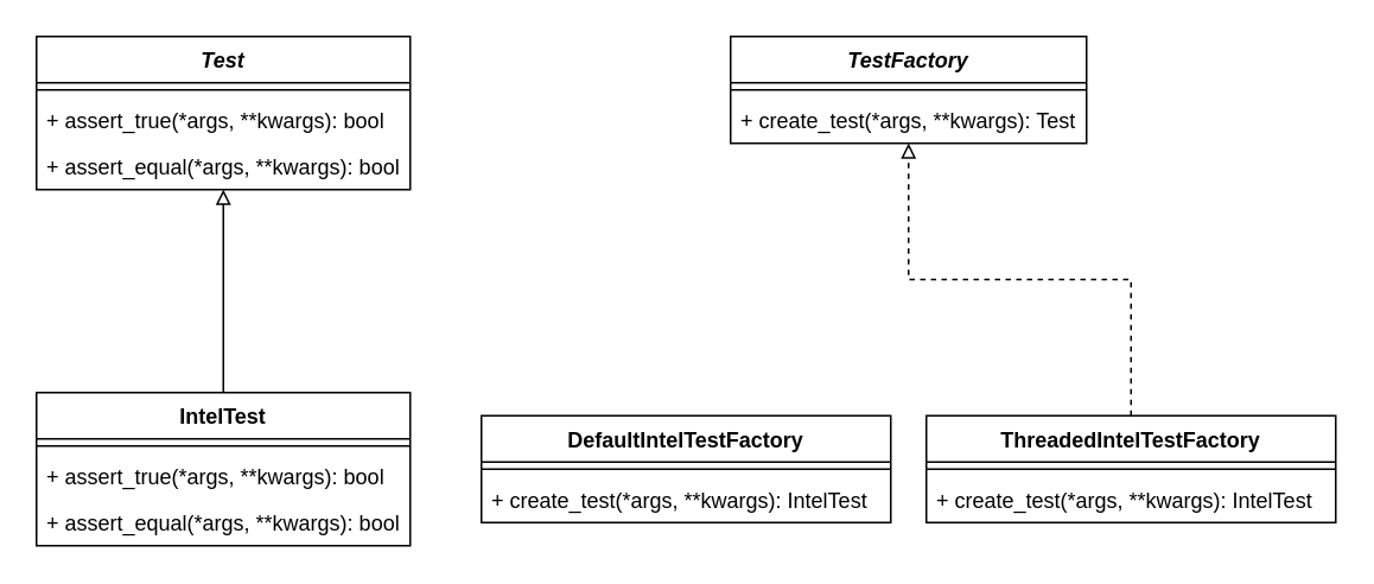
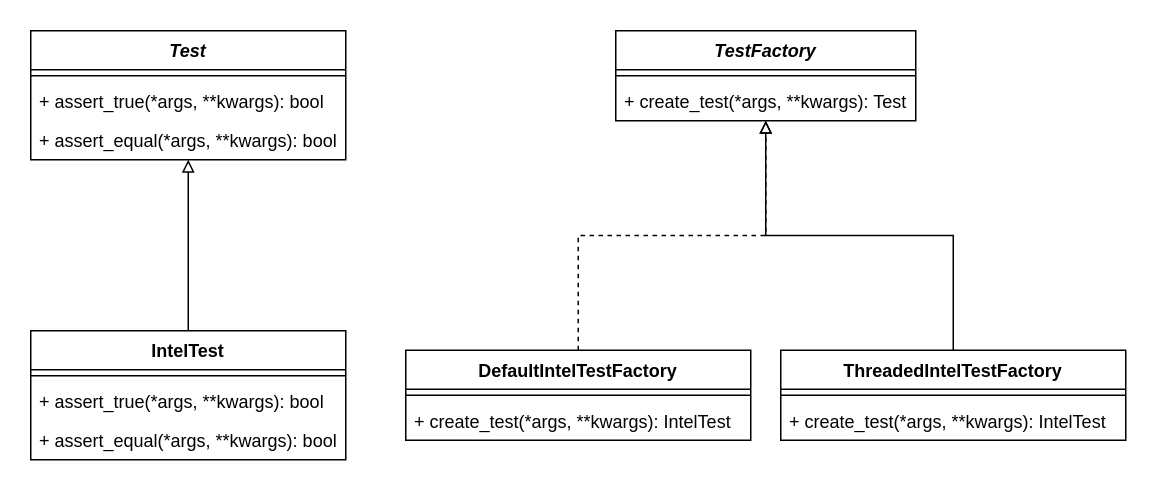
+ <mxCell id="14" style="edgeStyle=orthogonalEdgeStyle;rounded=0;orthogonalLoop=1;jettySize=auto;html=1;dashed=1;endArrow=block;endFill=0;" edge="1" parent="1" source="15" target="6"><mxGeometry relative="1" as="geometry" /></mxCell>
- <mxCell id="18" style="edgeStyle=orthogonalEdgeStyle;rounded=0;orthogonalLoop=1;jettySize=auto;html=1;dashed=1;endArrow=block;endFill=0;" edge="1" parent="1" source="19" target="6"><mxGeometry relative="1" as="geometry" /></mxCell>
+ <mxCell id="18" style="edgeStyle=orthogonalEdgeStyle;rounded=0;orthogonalLoop=1;jettySize=auto;html=1;dashed=0;endArrow=block;endFill=0;" edge="1" parent="1" source="19" target="6"><mxGeometry relative="1" as="geometry" /></mxCell>
